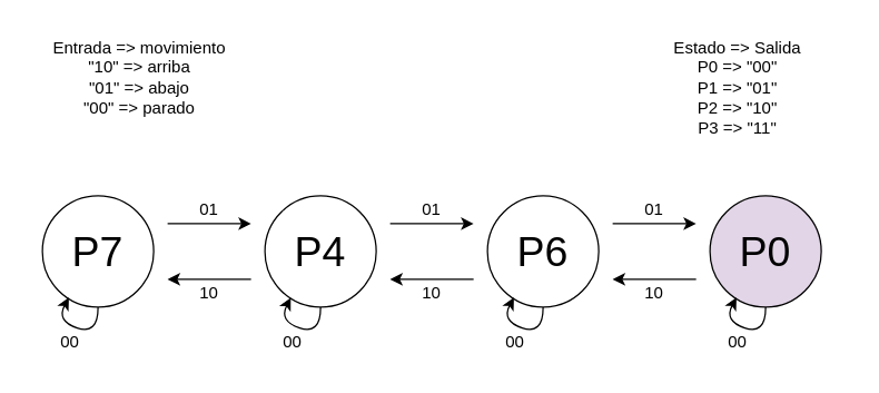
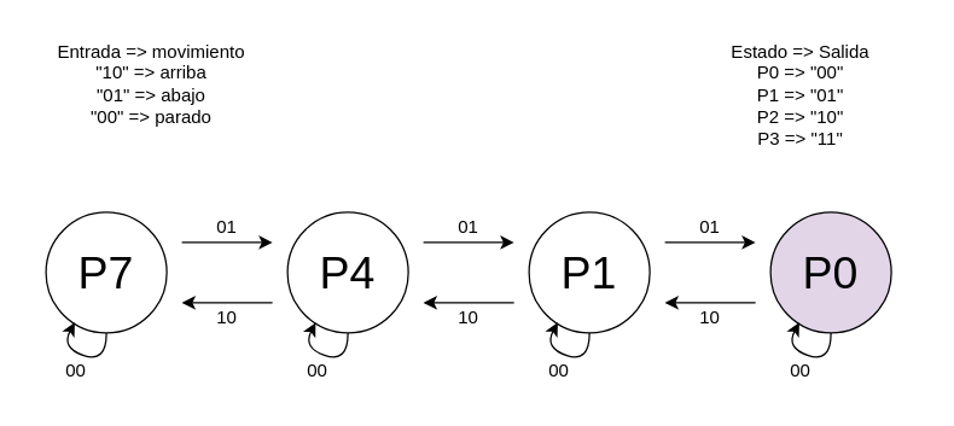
- <mxCell id="4" value="&lt;span style=&quot;font-size: 30px;&quot;&gt;P6&lt;/span&gt;" style="ellipse;whiteSpace=wrap;html=1;aspect=fixed;" vertex="1" parent="1"><mxGeometry x="350" y="140" width="80" height="80" as="geometry" /></mxCell>
+ <mxCell id="4" value="&lt;span style=&quot;font-size: 30px;&quot;&gt;P1&lt;/span&gt;" style="ellipse;whiteSpace=wrap;html=1;aspect=fixed;" vertex="1" parent="1"><mxGeometry x="350" y="140" width="80" height="80" as="geometry" /></mxCell>
